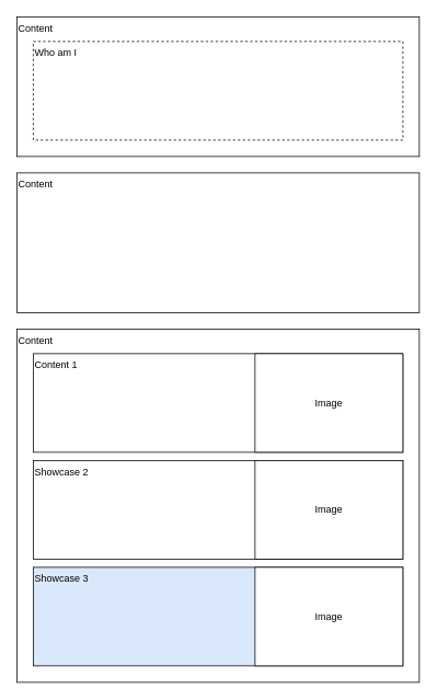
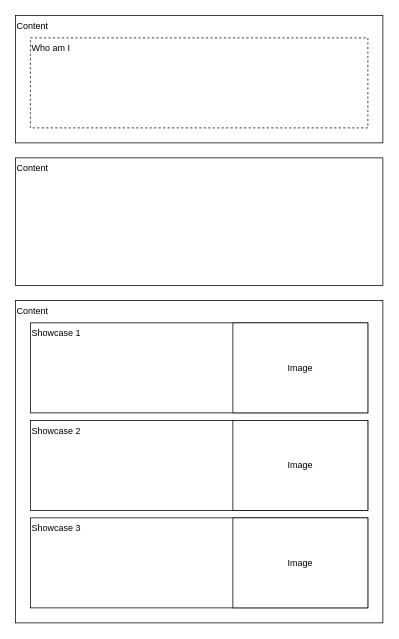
- <mxCell id="6" value="Content 1" style="rounded=0;whiteSpace=wrap;html=1;align=left;verticalAlign=top;" vertex="1" parent="1"><mxGeometry x="40" y="430" width="450" height="120" as="geometry" /></mxCell>
+ <mxCell id="6" value="Showcase 1" style="rounded=0;whiteSpace=wrap;html=1;align=left;verticalAlign=top;" vertex="1" parent="1"><mxGeometry x="40" y="430" width="450" height="120" as="geometry" /></mxCell>
- <mxCell id="8" value="Showcase 3" style="rounded=0;whiteSpace=wrap;html=1;align=left;verticalAlign=top;fillColor=#dae8fc;" vertex="1" parent="1"><mxGeometry x="40" y="690" width="450" height="120" as="geometry" /></mxCell>
+ <mxCell id="8" value="Showcase 3" style="rounded=0;whiteSpace=wrap;html=1;align=left;verticalAlign=top;" vertex="1" parent="1"><mxGeometry x="40" y="690" width="450" height="120" as="geometry" /></mxCell>
